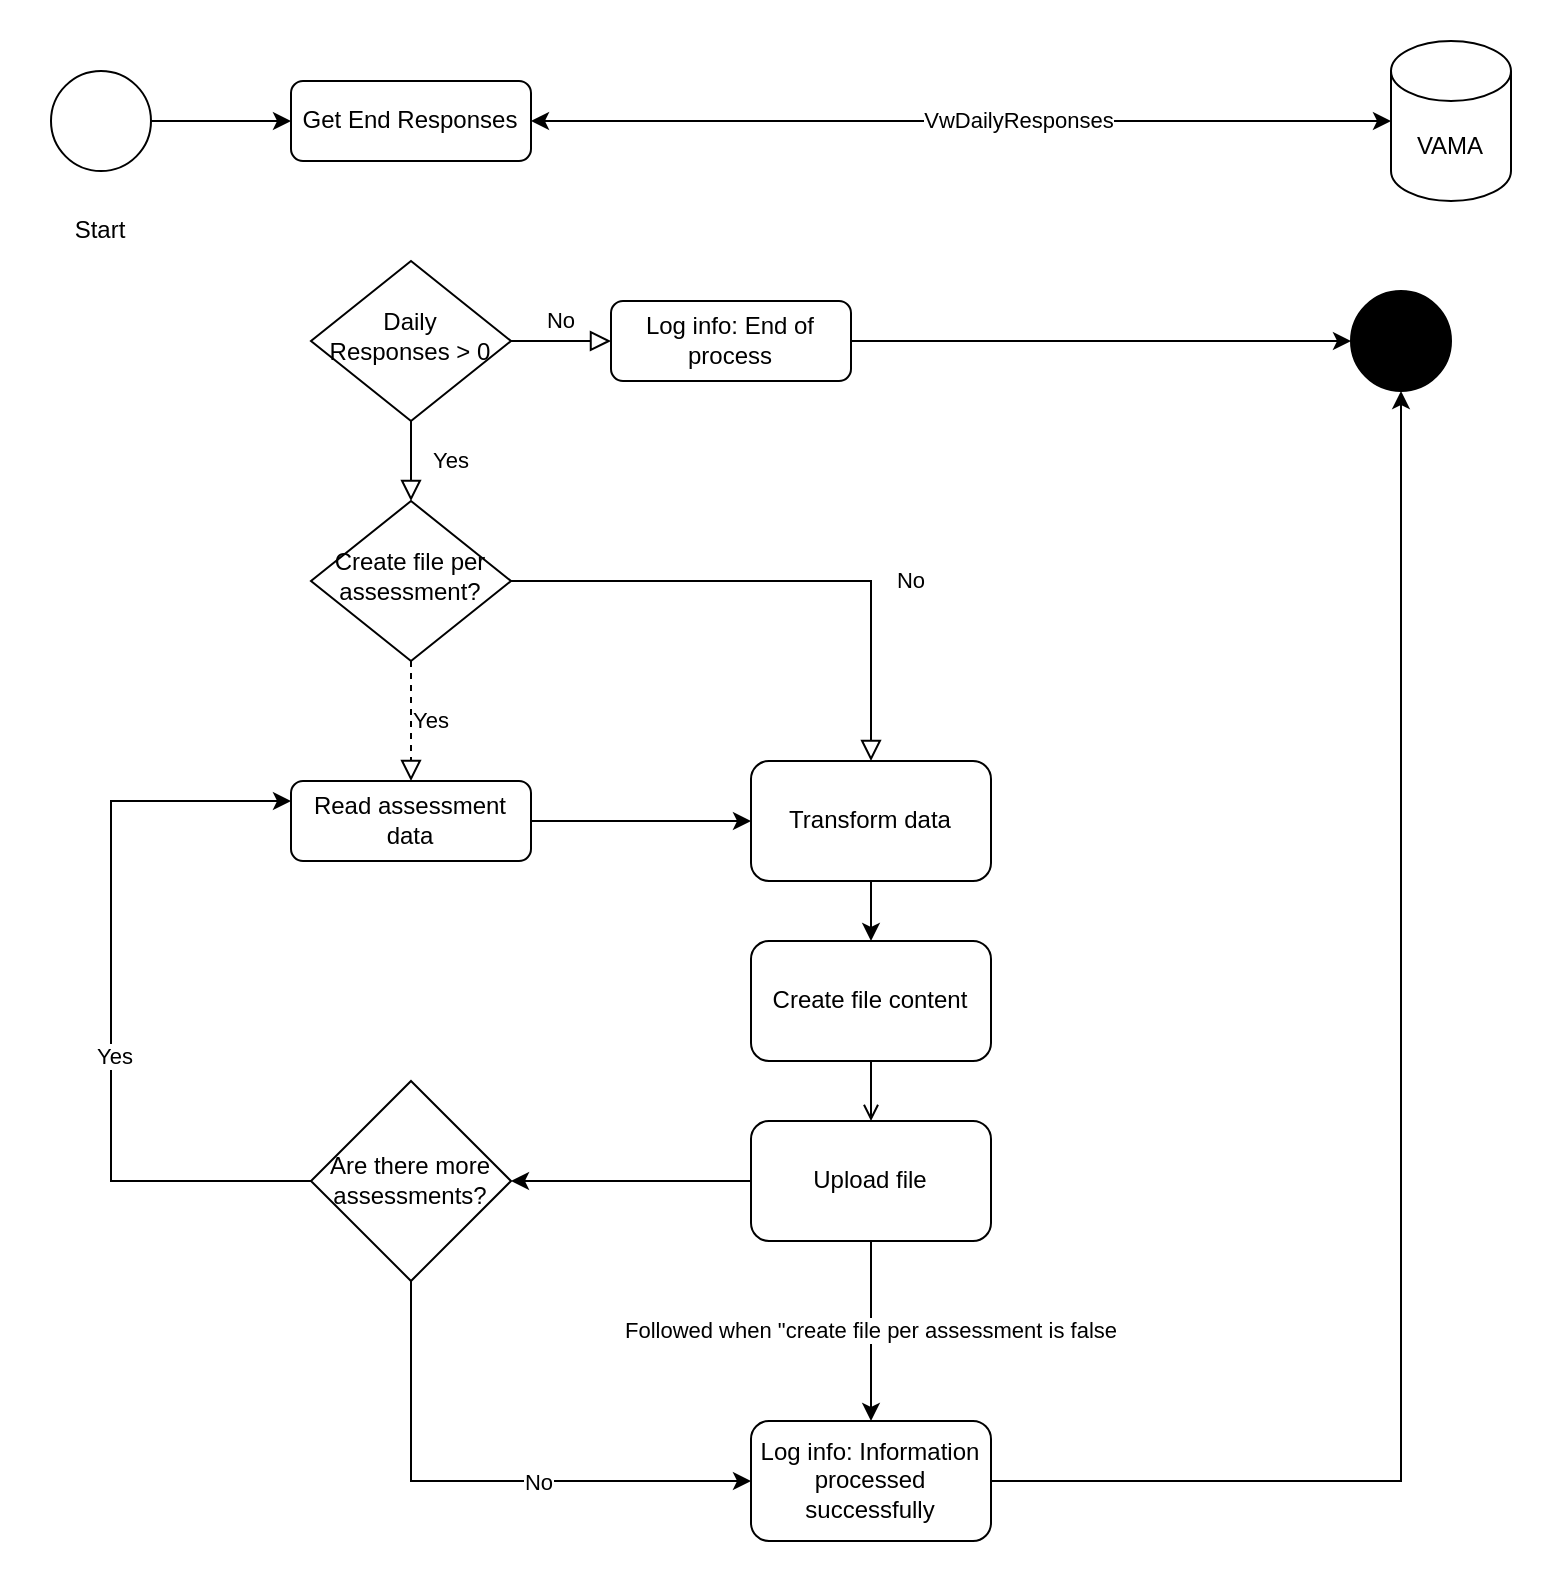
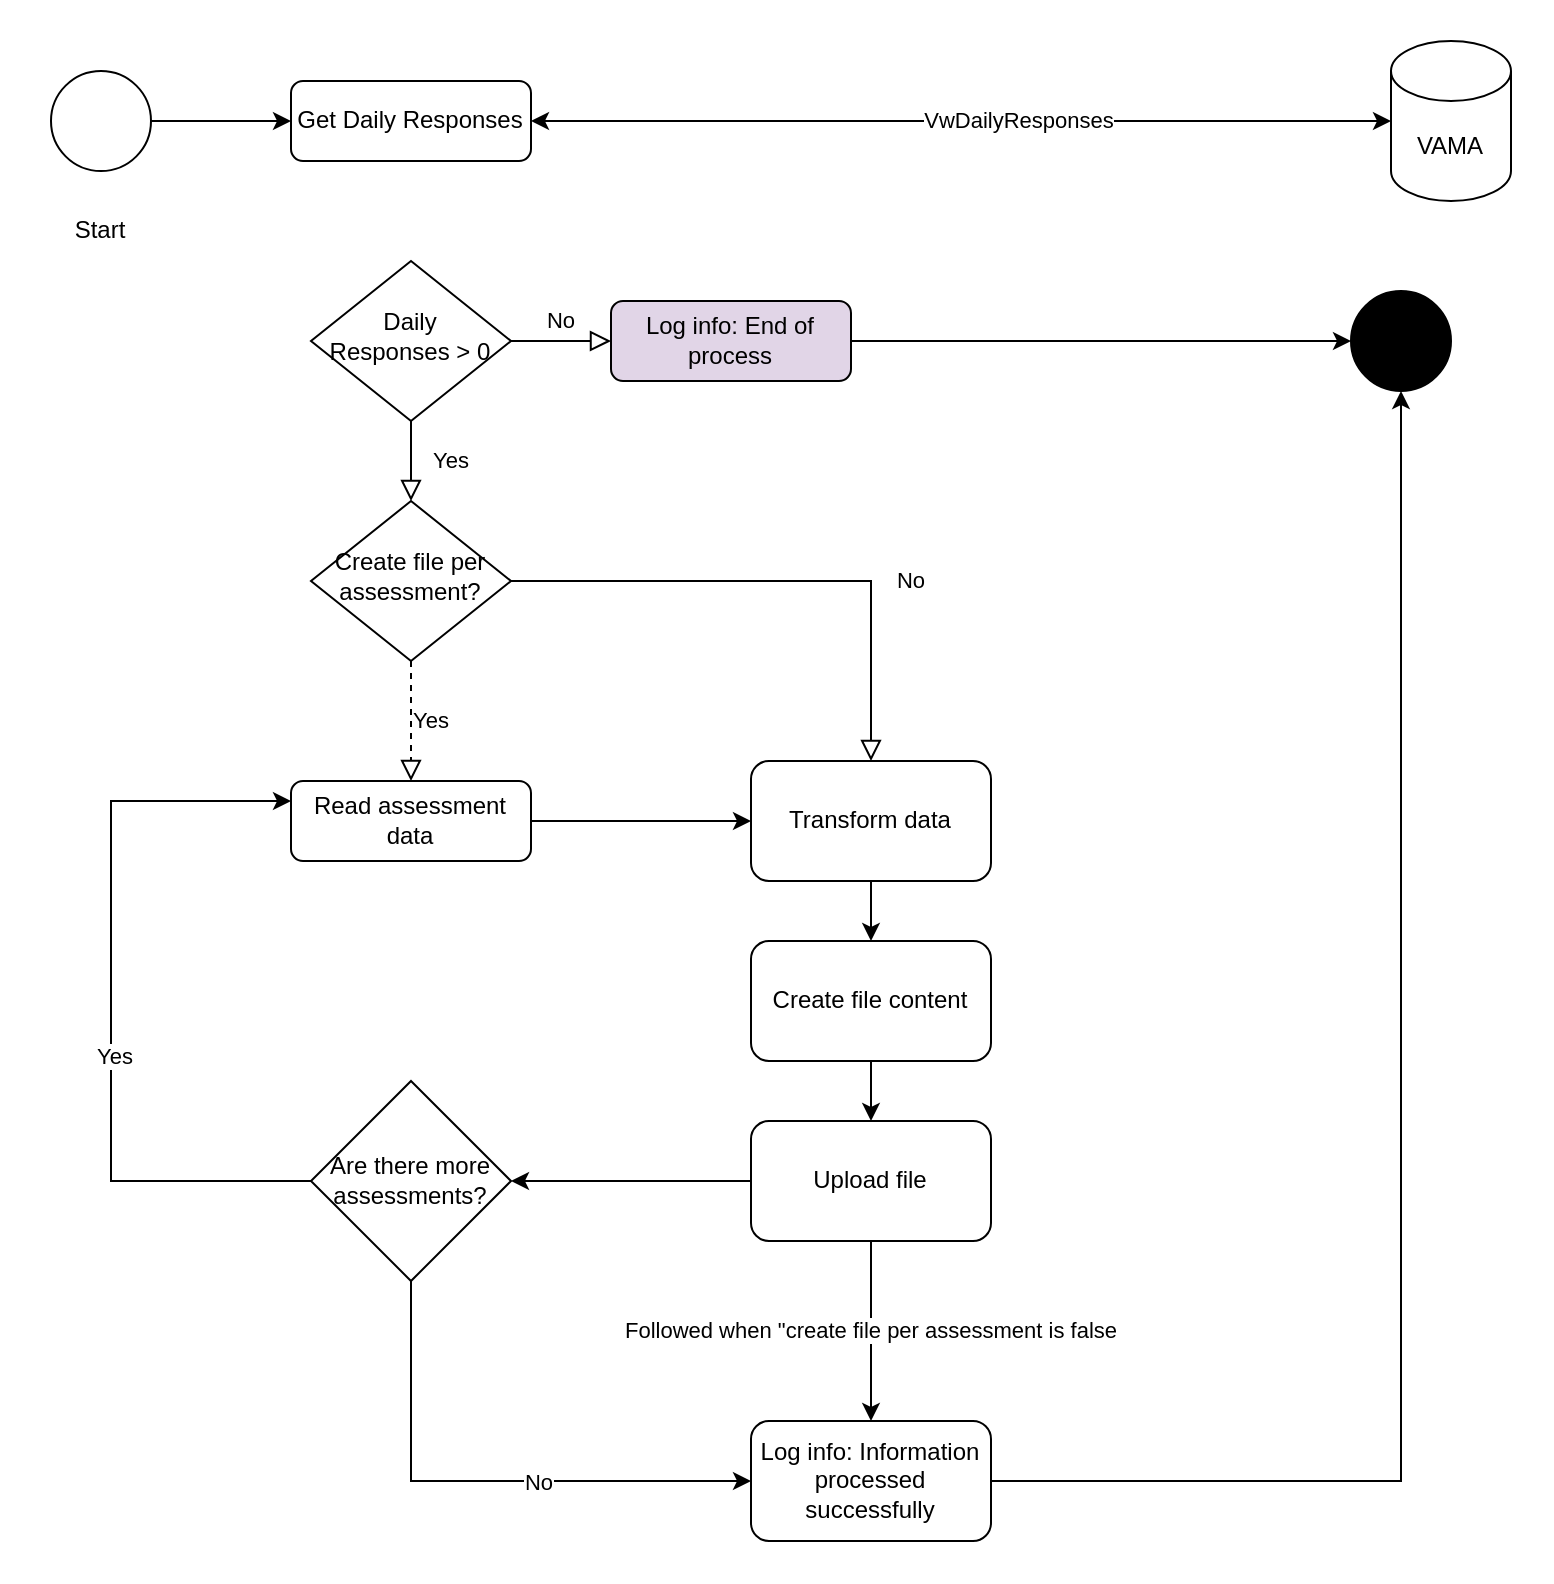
- <mxCell id="2" value="Get End Responses" style="rounded=1;whiteSpace=wrap;html=1;fontSize=12;glass=0;strokeWidth=1;shadow=0;" parent="1" vertex="1"><mxGeometry x="145" y="40" width="120" height="40" as="geometry" /></mxCell>
+ <mxCell id="2" value="Get Daily Responses" style="rounded=1;whiteSpace=wrap;html=1;fontSize=12;glass=0;strokeWidth=1;shadow=0;" parent="1" vertex="1"><mxGeometry x="145" y="40" width="120" height="40" as="geometry" /></mxCell>
- <mxCell id="7" value="Log info: End of process" style="rounded=1;whiteSpace=wrap;html=1;fontSize=12;glass=0;strokeWidth=1;shadow=0;" parent="1" vertex="1"><mxGeometry x="305" y="150" width="120" height="40" as="geometry" /></mxCell>
+ <mxCell id="7" value="Log info: End of process" style="rounded=1;whiteSpace=wrap;html=1;fontSize=12;glass=0;strokeWidth=1;shadow=0;fillColor=#e1d5e7;" parent="1" vertex="1"><mxGeometry x="305" y="150" width="120" height="40" as="geometry" /></mxCell>
- <mxCell id="19" style="edgeStyle=orthogonalEdgeStyle;rounded=0;orthogonalLoop=1;jettySize=auto;html=1;endArrow=open;" edge="1" parent="1" source="20" target="23"><mxGeometry relative="1" as="geometry" /></mxCell>
+ <mxCell id="19" style="edgeStyle=orthogonalEdgeStyle;rounded=0;orthogonalLoop=1;jettySize=auto;html=1;" edge="1" parent="1" source="20" target="23"><mxGeometry relative="1" as="geometry" /></mxCell>
